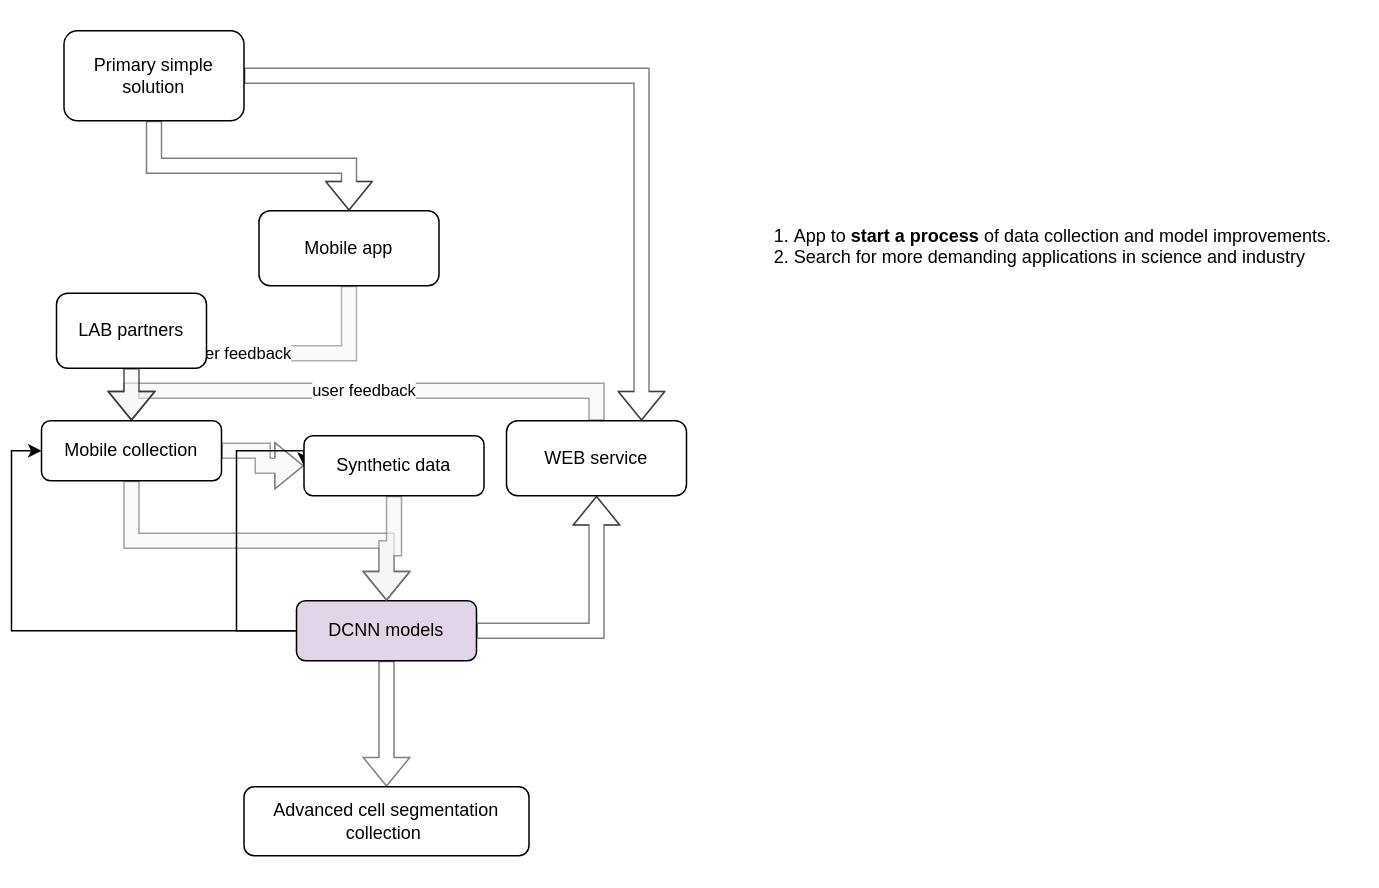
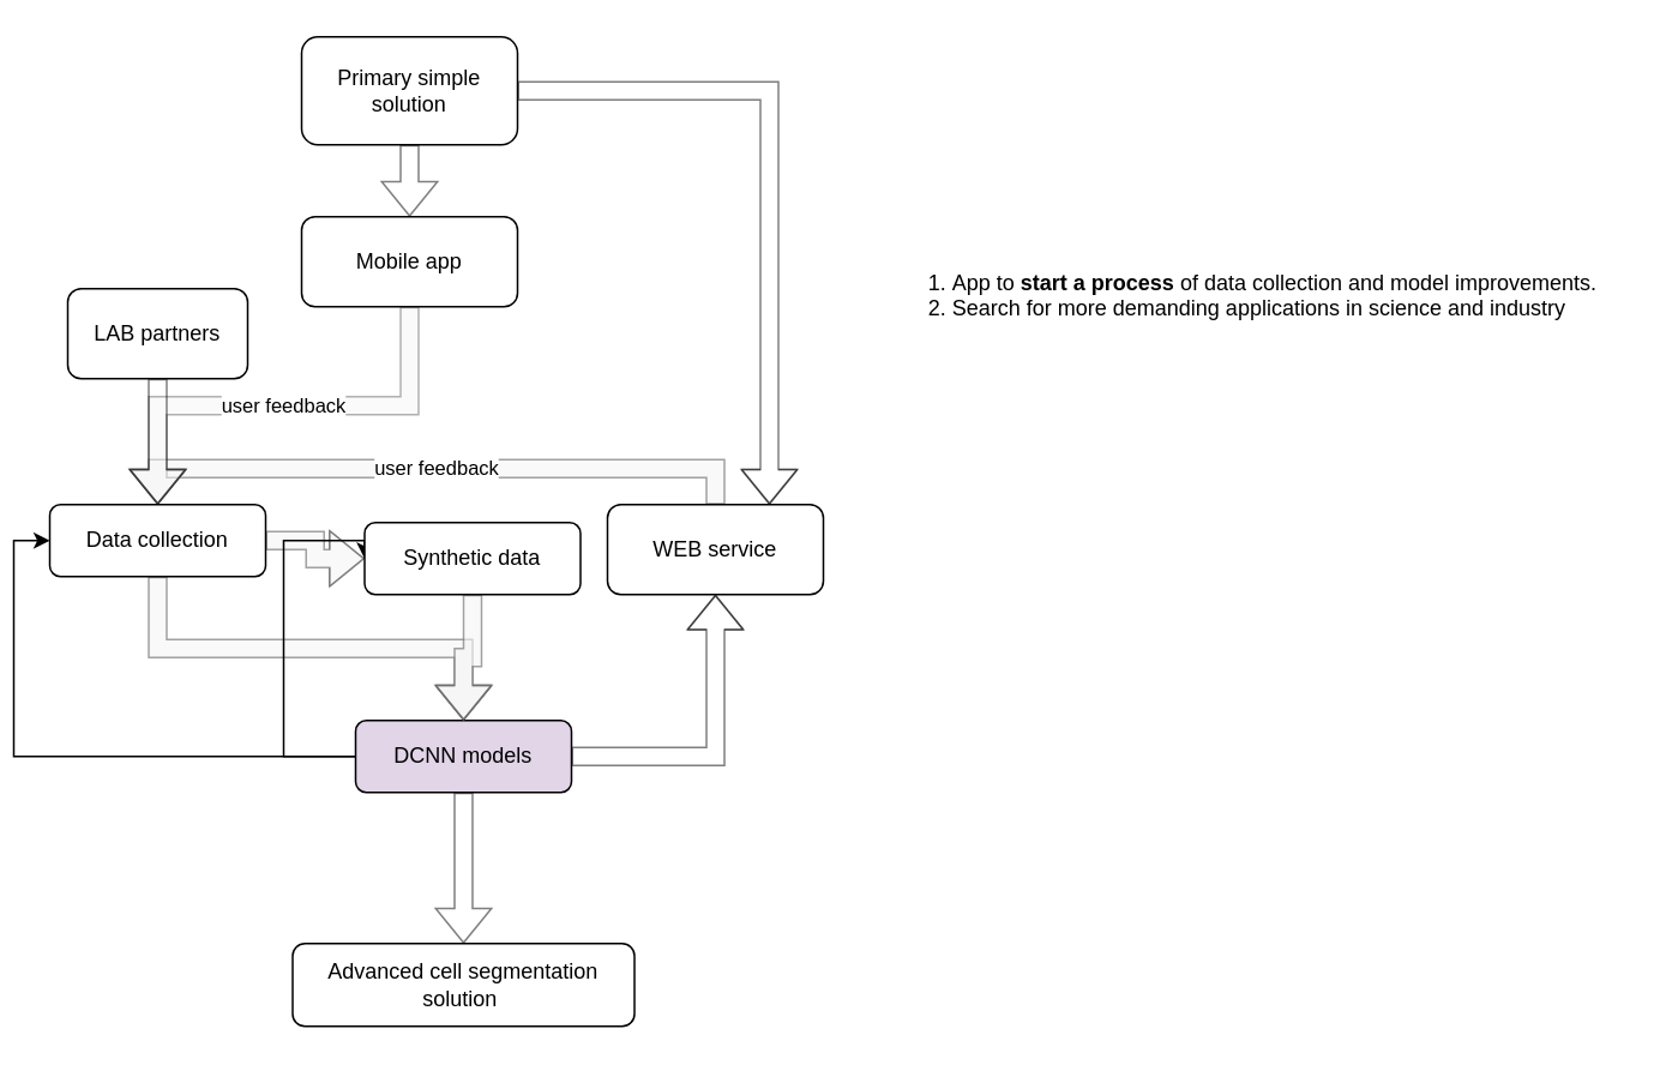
- <mxCell id="18" value="Primary simple solution" style="rounded=1;whiteSpace=wrap;html=1;" parent="1" vertex="1"><mxGeometry x="35" y="20" width="120" height="60" as="geometry" /></mxCell>
+ <mxCell id="18" value="Primary simple solution" style="rounded=1;whiteSpace=wrap;html=1;" parent="1" vertex="1"><mxGeometry x="160" y="20" width="120" height="60" as="geometry" /></mxCell>
- <mxCell id="5" value="Mobile app" style="rounded=1;whiteSpace=wrap;html=1;fontStyle=0" parent="1" vertex="1"><mxGeometry x="165" y="140" width="120" height="50" as="geometry" /></mxCell>
+ <mxCell id="5" value="Mobile app" style="rounded=1;whiteSpace=wrap;html=1;fontStyle=0" parent="1" vertex="1"><mxGeometry x="160" y="120" width="120" height="50" as="geometry" /></mxCell>
- <mxCell id="22" value="LAB partners" style="rounded=1;whiteSpace=wrap;html=1;" parent="1" vertex="1"><mxGeometry x="30" y="195" width="100" height="50" as="geometry" /></mxCell>
+ <mxCell id="22" value="LAB partners" style="rounded=1;whiteSpace=wrap;html=1;" parent="1" vertex="1"><mxGeometry x="30" y="160" width="100" height="50" as="geometry" /></mxCell>
- <mxCell id="9" value="Mobile collection" style="rounded=1;whiteSpace=wrap;html=1;" parent="1" vertex="1"><mxGeometry x="20" y="280" width="120" height="40" as="geometry" /></mxCell>
+ <mxCell id="9" value="Data collection" style="rounded=1;whiteSpace=wrap;html=1;" parent="1" vertex="1"><mxGeometry x="20" y="280" width="120" height="40" as="geometry" /></mxCell>
- <mxCell id="10" value="Advanced cell segmentation collection&amp;nbsp;" style="rounded=1;whiteSpace=wrap;html=1;" parent="1" vertex="1"><mxGeometry x="155" y="524" width="190" height="46" as="geometry" /></mxCell>
+ <mxCell id="10" value="Advanced cell segmentation solution&amp;nbsp;" style="rounded=1;whiteSpace=wrap;html=1;" parent="1" vertex="1"><mxGeometry x="155" y="524" width="190" height="46" as="geometry" /></mxCell>
